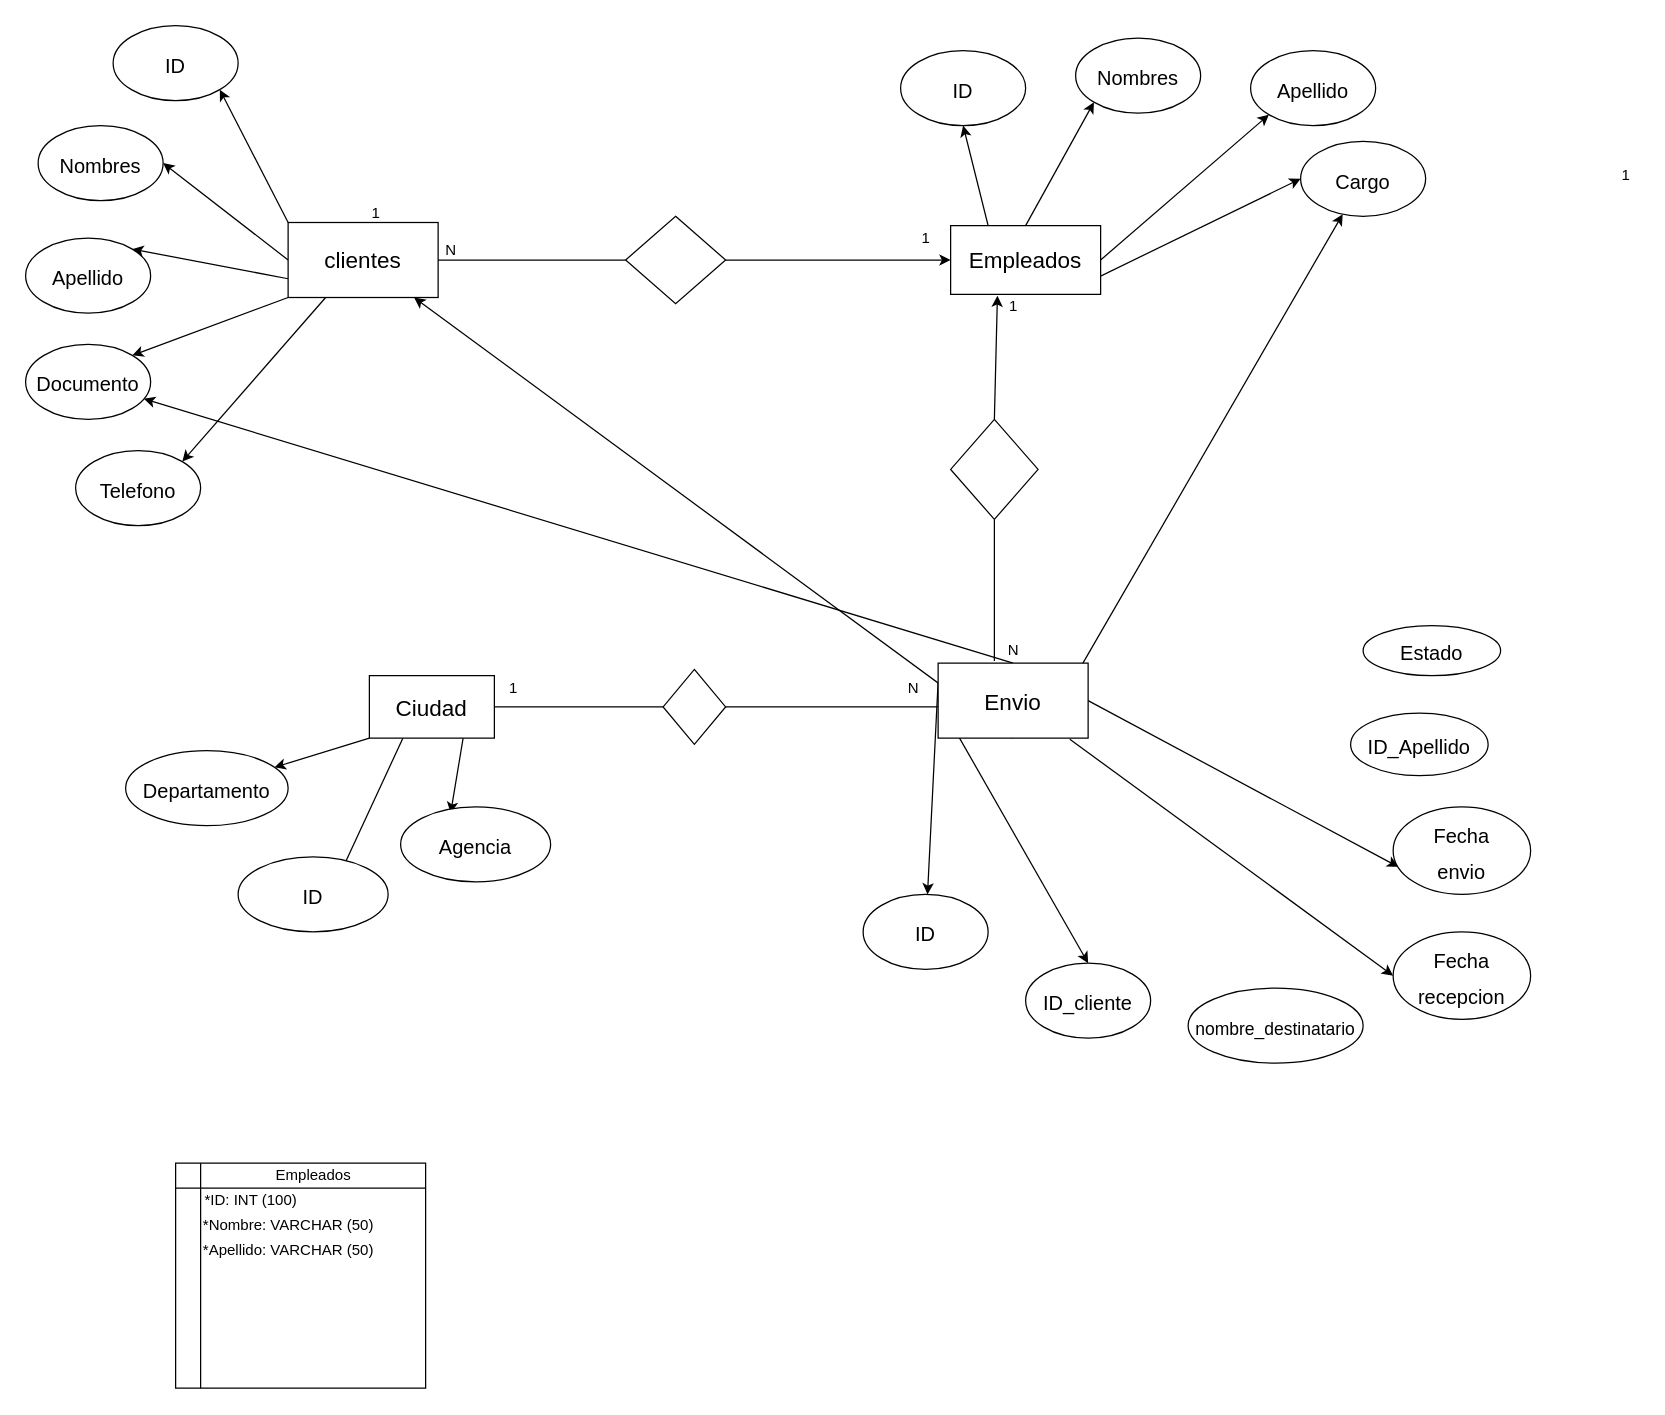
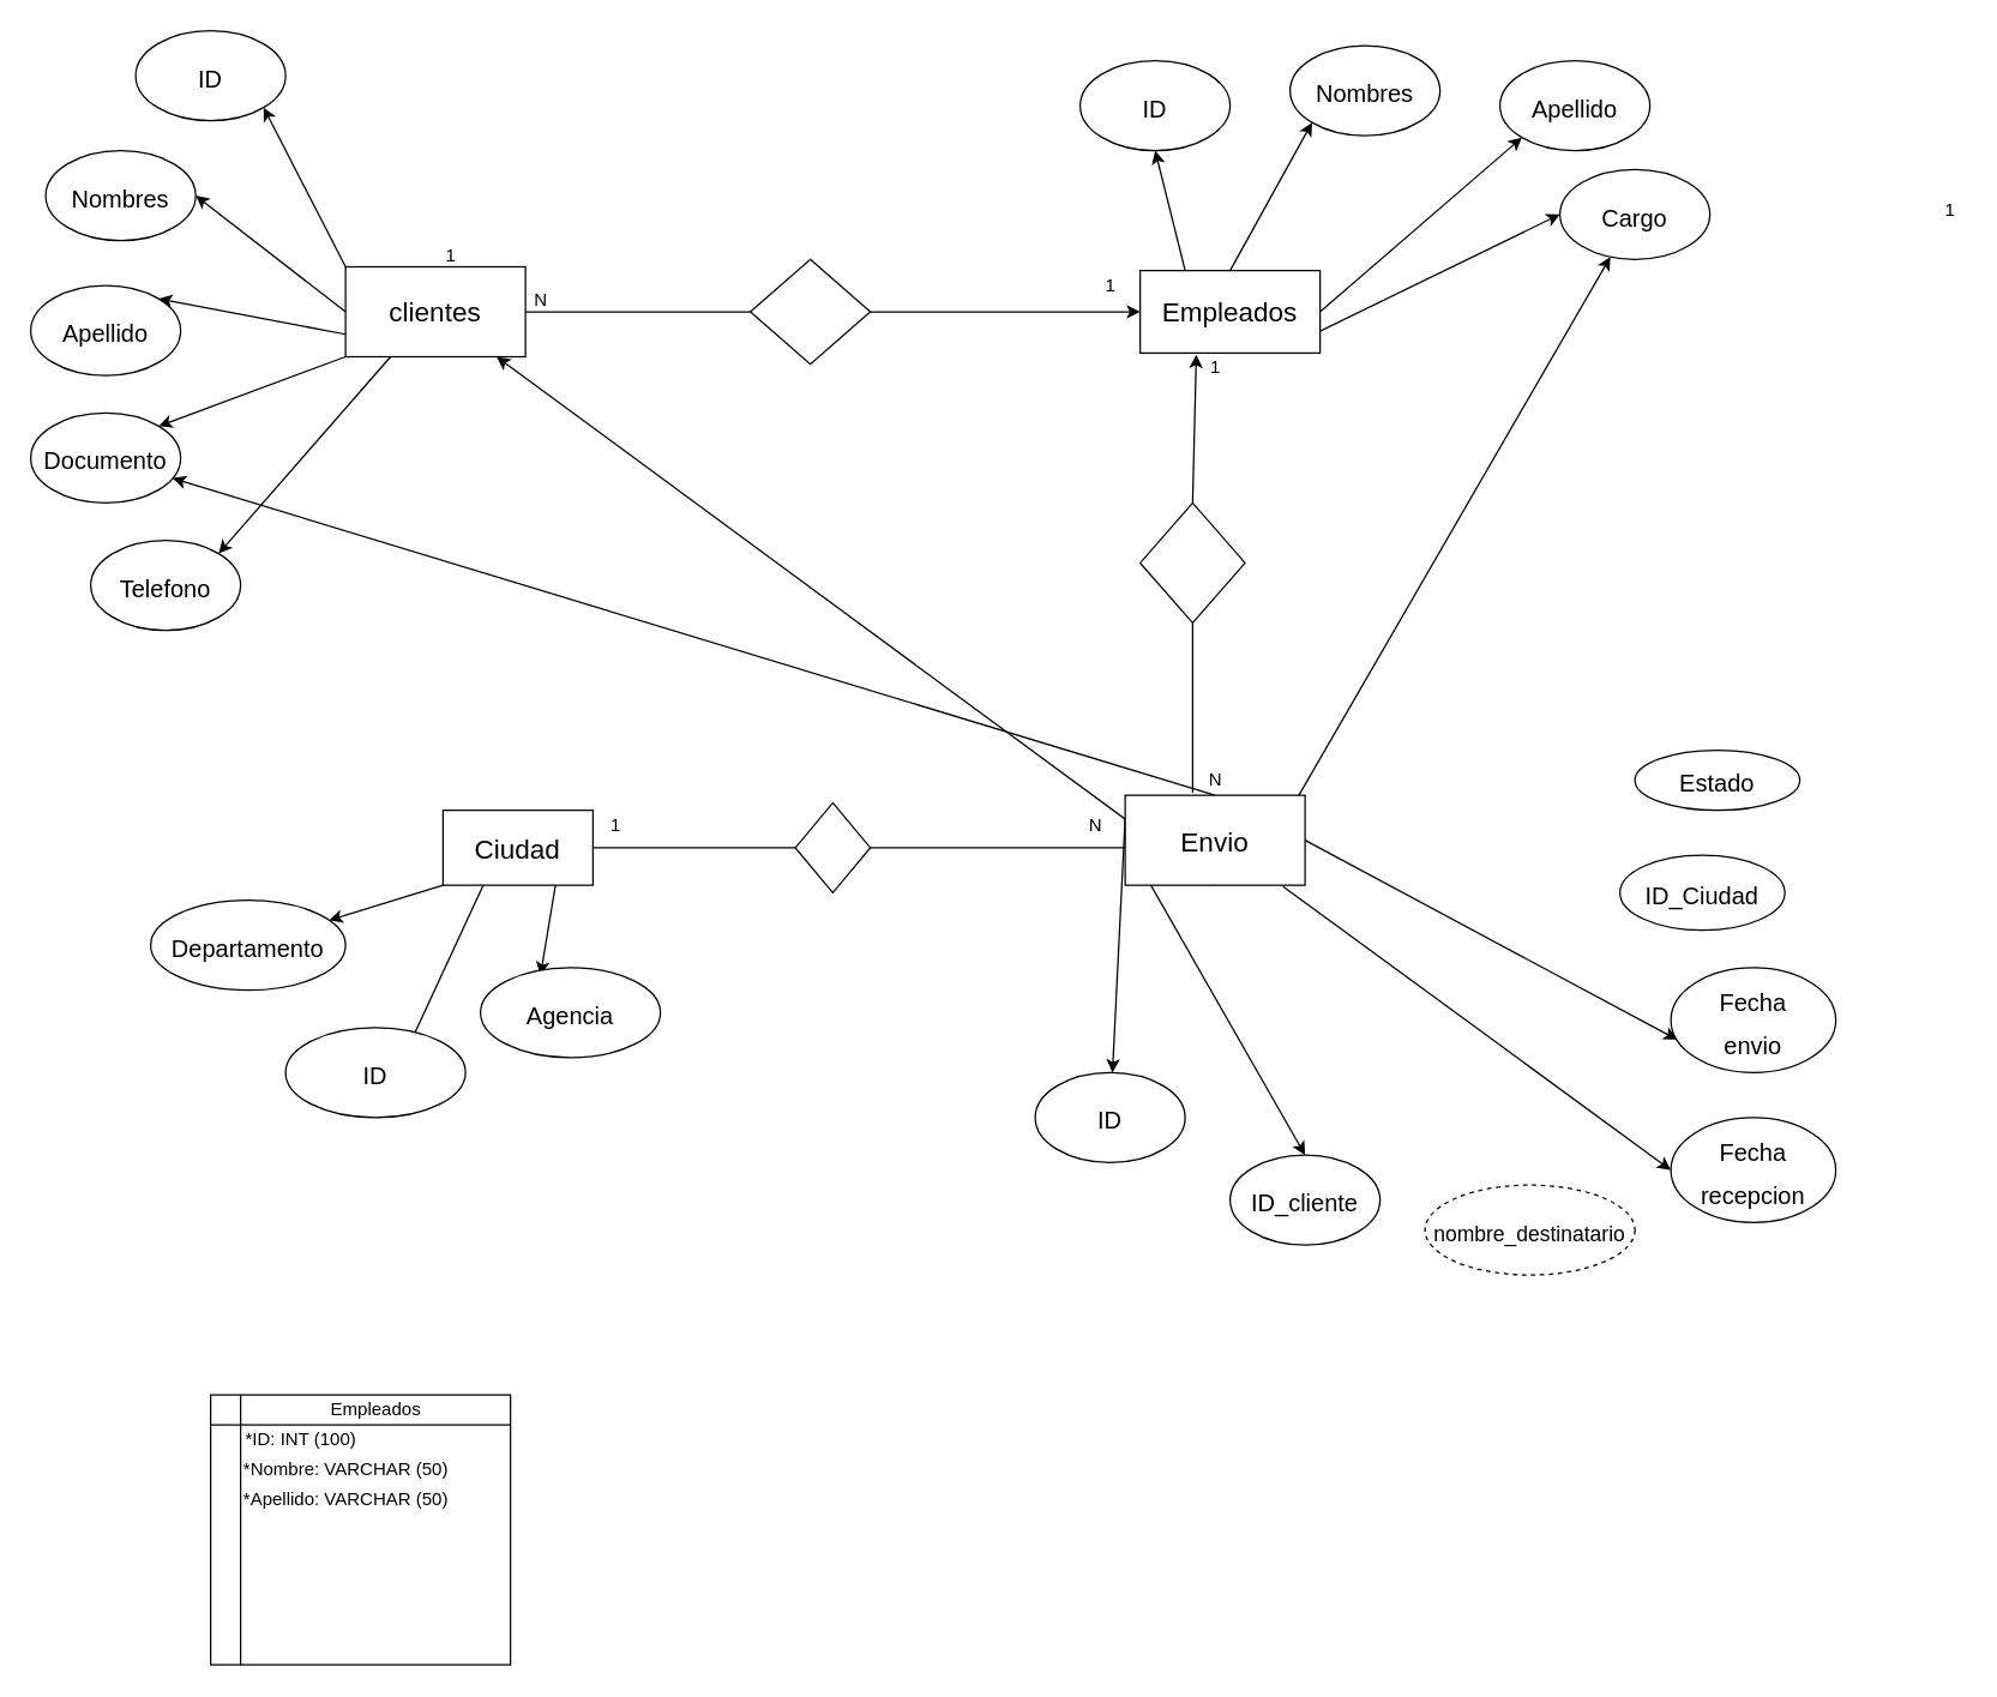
- <mxCell id="24" value="&lt;span style=&quot;font-size: 16px&quot;&gt;ID_Apellido&lt;br&gt;&lt;/span&gt;" style="ellipse;whiteSpace=wrap;html=1;fontSize=24;" parent="1" vertex="1"><mxGeometry x="1080" y="570" width="110" height="50" as="geometry" /></mxCell>
+ <mxCell id="24" value="&lt;span style=&quot;font-size: 16px&quot;&gt;ID_Ciudad&lt;br&gt;&lt;/span&gt;" style="ellipse;whiteSpace=wrap;html=1;fontSize=24;" parent="1" vertex="1"><mxGeometry x="1080" y="570" width="110" height="50" as="geometry" /></mxCell>
- <mxCell id="21" value="&lt;font style=&quot;font-size: 14px&quot;&gt;nombre_destinatario&lt;/font&gt;" style="ellipse;whiteSpace=wrap;html=1;fontSize=24;" parent="1" vertex="1"><mxGeometry x="950" y="790" width="140" height="60" as="geometry" /></mxCell>
+ <mxCell id="21" value="&lt;font style=&quot;font-size: 14px&quot;&gt;nombre_destinatario&lt;/font&gt;" style="ellipse;whiteSpace=wrap;html=1;fontSize=24;dashed=1;" parent="1" vertex="1"><mxGeometry x="950" y="790" width="140" height="60" as="geometry" /></mxCell>
